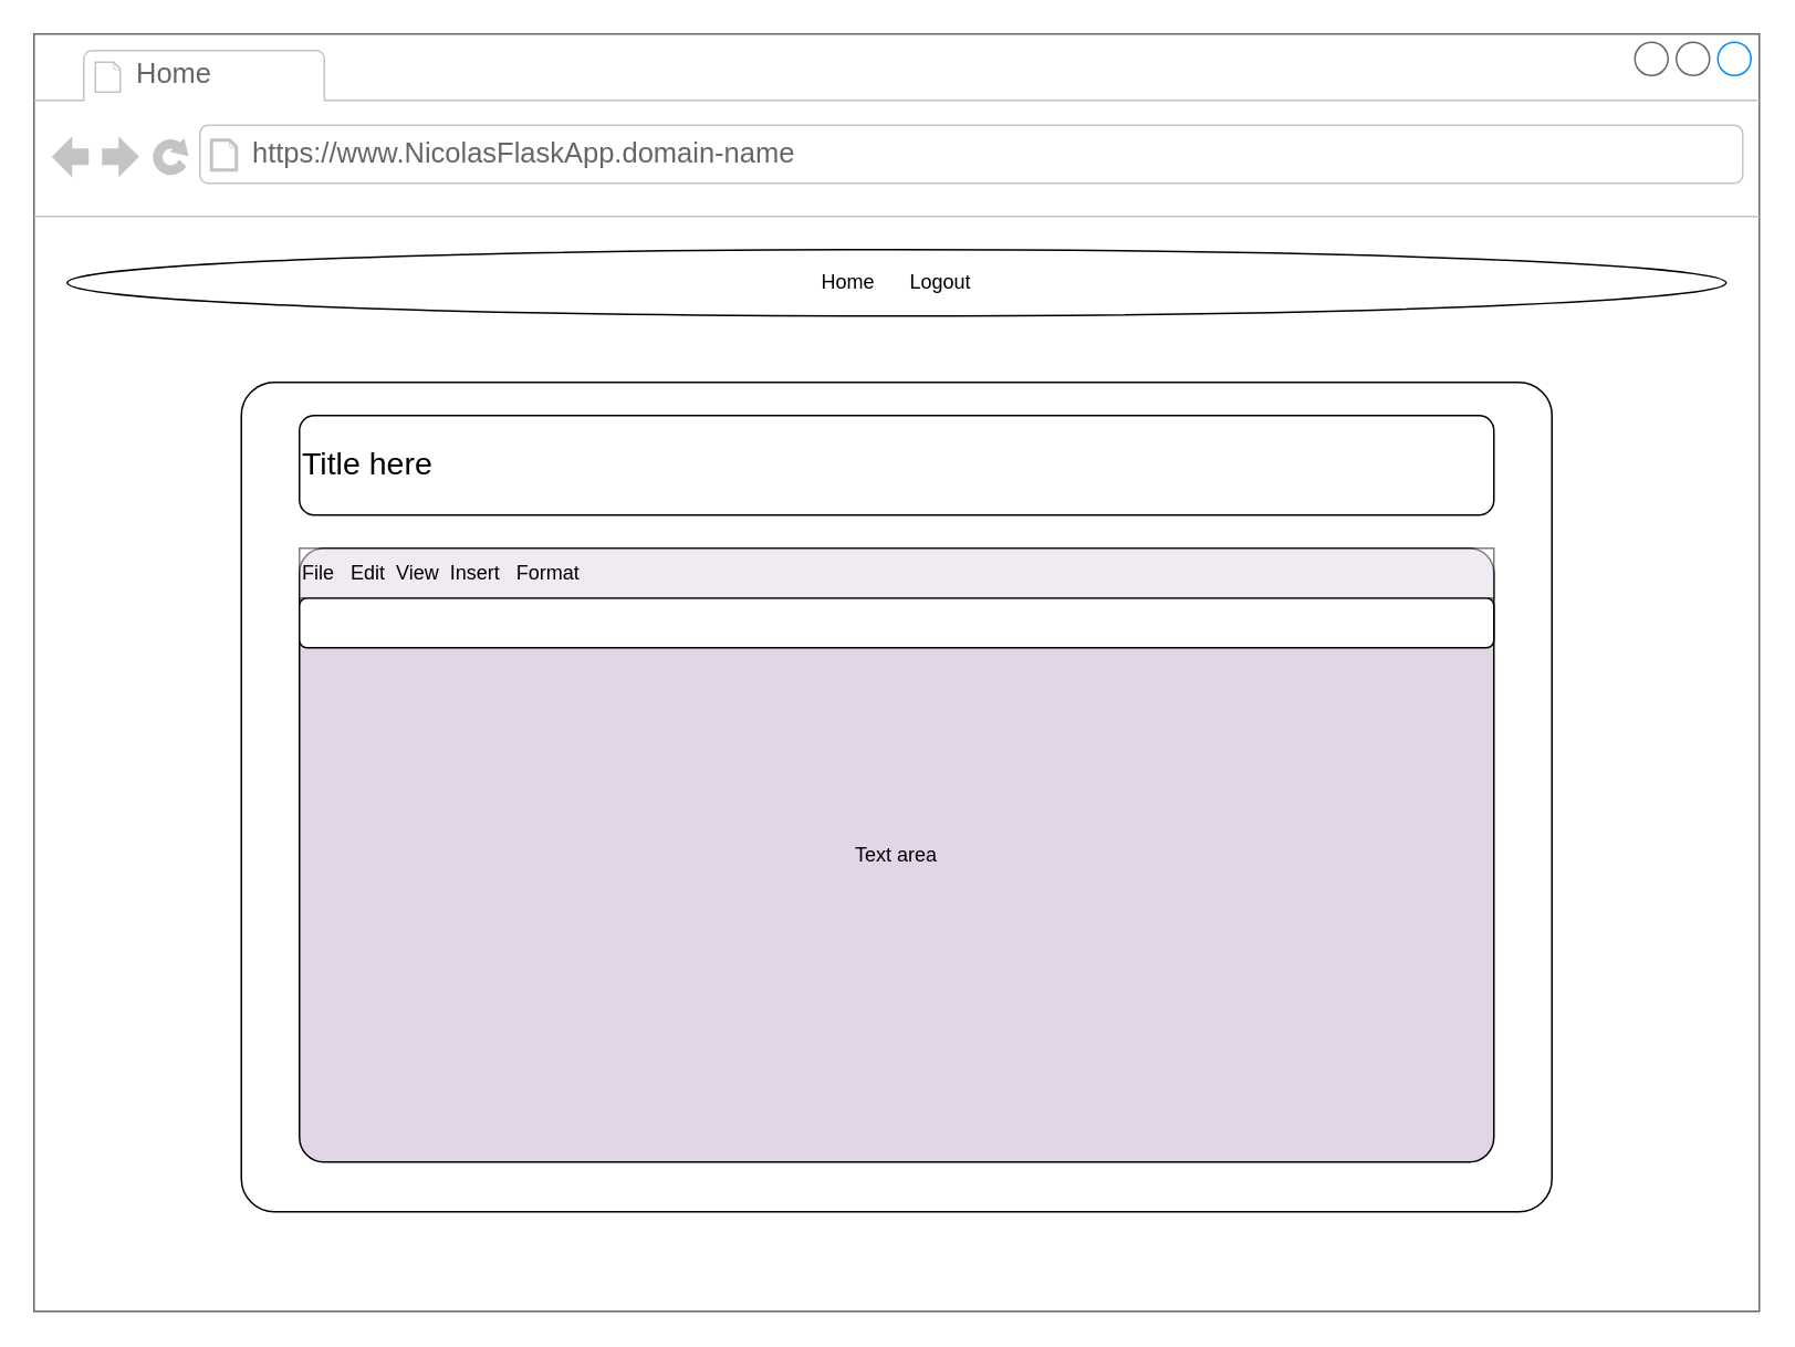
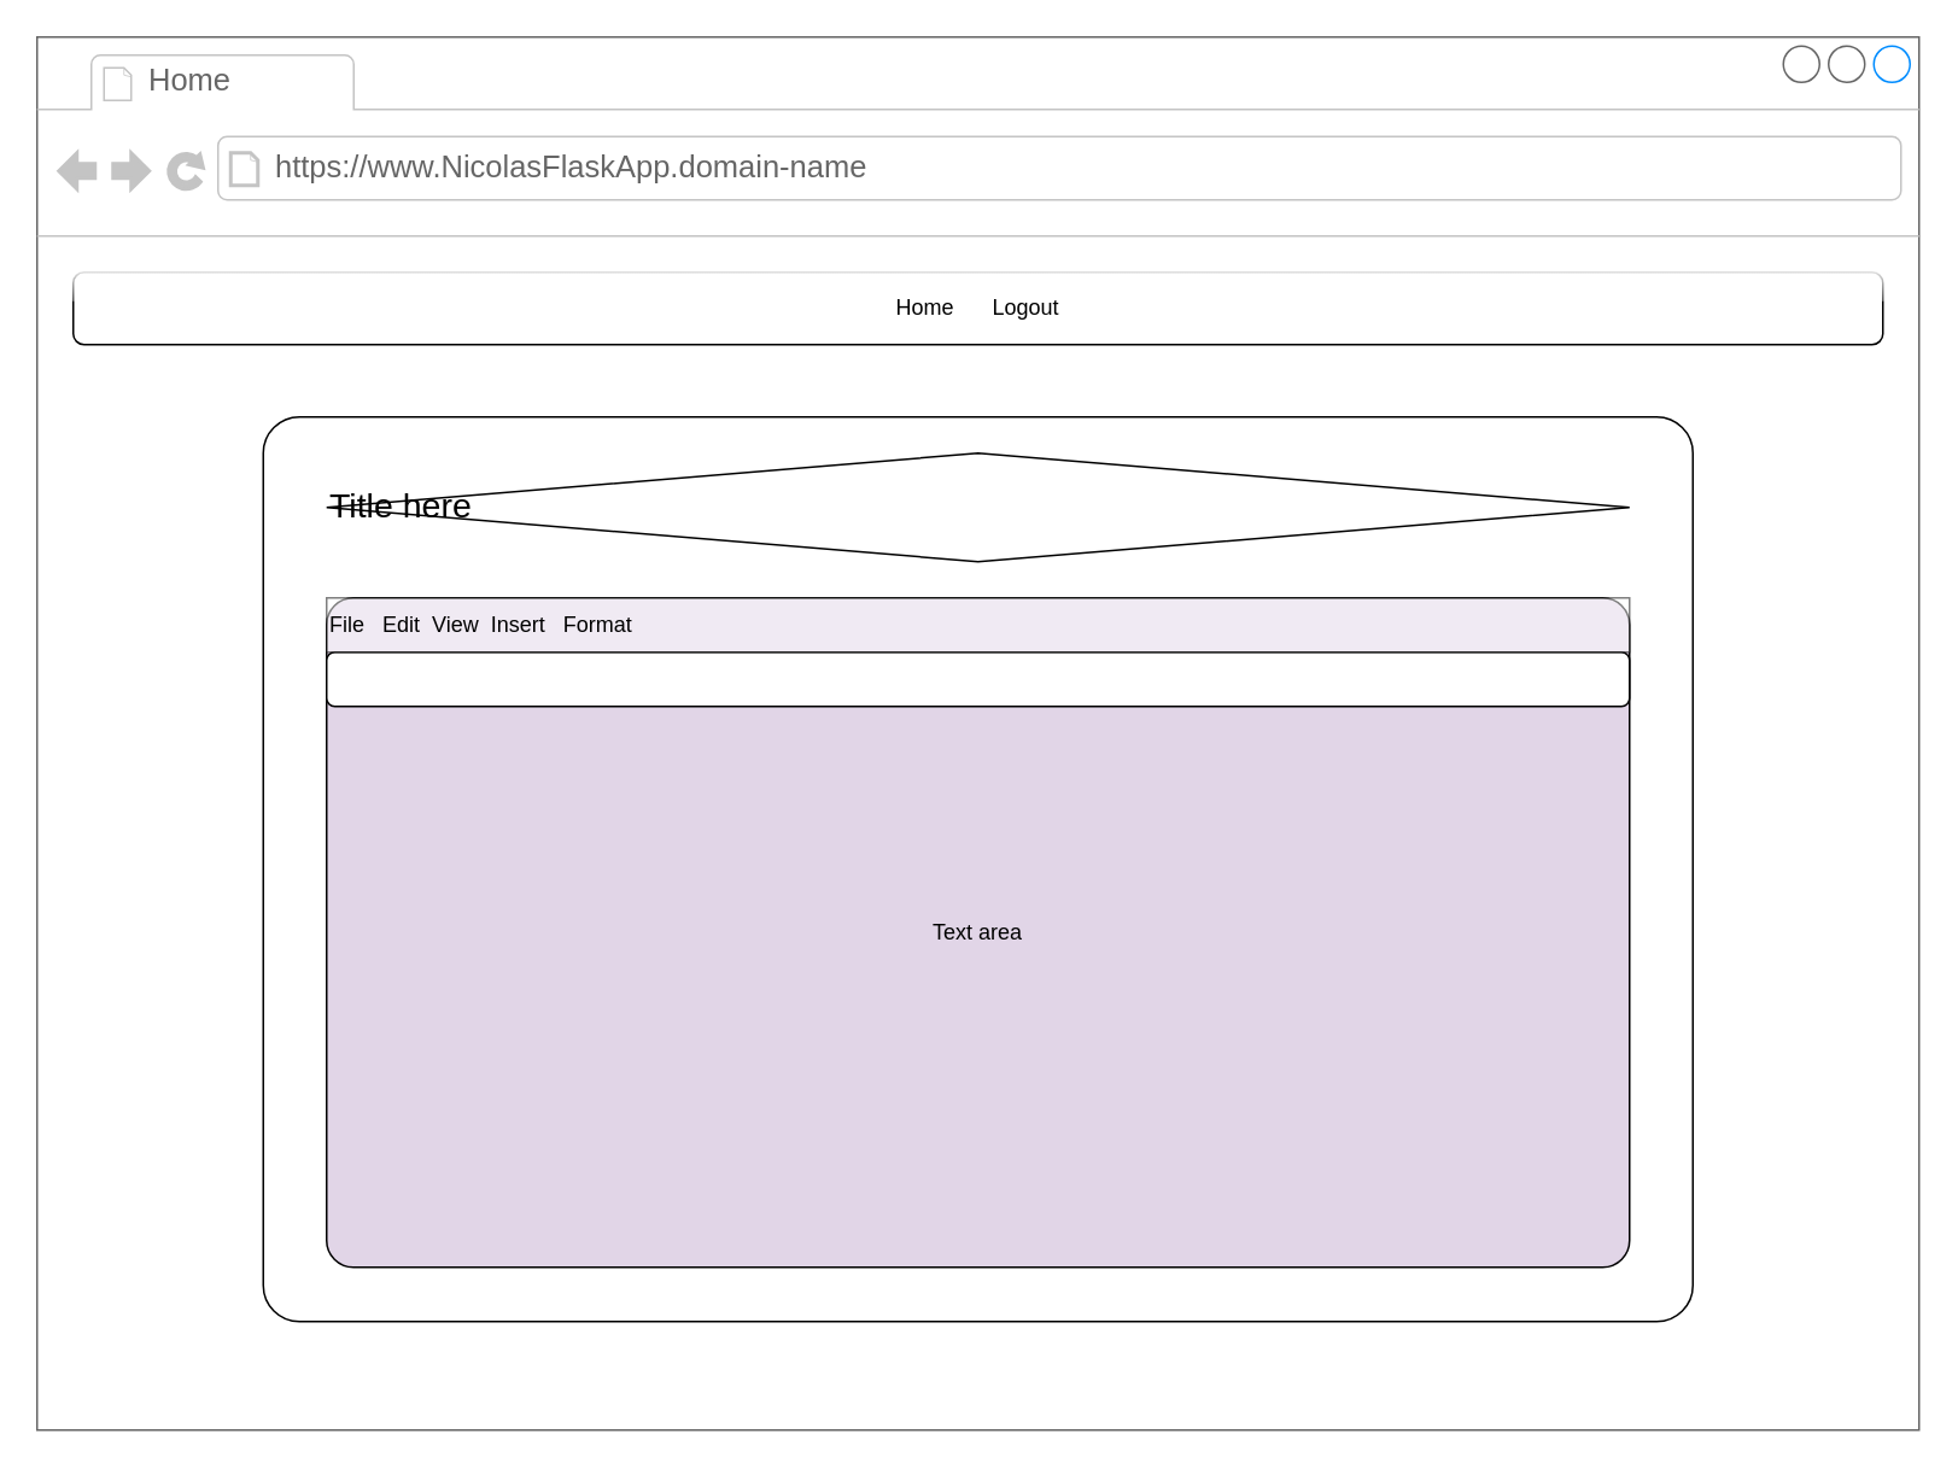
- <mxCell id="5" value="Home&lt;span style=&quot;white-space: pre;&quot;&gt;&#09;Logout&lt;/span&gt;" style="ellipse;whiteSpace=wrap;html=1;glass=1;shadow=0;" vertex="1" parent="2"><mxGeometry x="20" y="130" width="1000" height="40" as="geometry" /></mxCell>
+ <mxCell id="5" value="Home&lt;span style=&quot;white-space: pre;&quot;&gt;&#09;Logout&lt;/span&gt;" style="rounded=1;whiteSpace=wrap;html=1;glass=1;shadow=0;" vertex="1" parent="2"><mxGeometry x="20" y="130" width="1000" height="40" as="geometry" /></mxCell>
- <mxCell id="7" value="&lt;div style=&quot;font-size: 19px;&quot; align=&quot;left&quot;&gt;&lt;font style=&quot;font-size: 19px;&quot;&gt;Title here&lt;br&gt;&lt;/font&gt;&lt;/div&gt;" style="rounded=1;whiteSpace=wrap;html=1;align=left;" vertex="1" parent="2"><mxGeometry x="160" y="230" width="720" height="60" as="geometry" /></mxCell>
+ <mxCell id="7" value="&lt;div style=&quot;font-size: 19px;&quot; align=&quot;left&quot;&gt;&lt;font style=&quot;font-size: 19px;&quot;&gt;Title here&lt;br&gt;&lt;/font&gt;&lt;/div&gt;" style="rhombus;whiteSpace=wrap;html=1;align=left;" vertex="1" parent="2"><mxGeometry x="160" y="230" width="720" height="60" as="geometry" /></mxCell>
